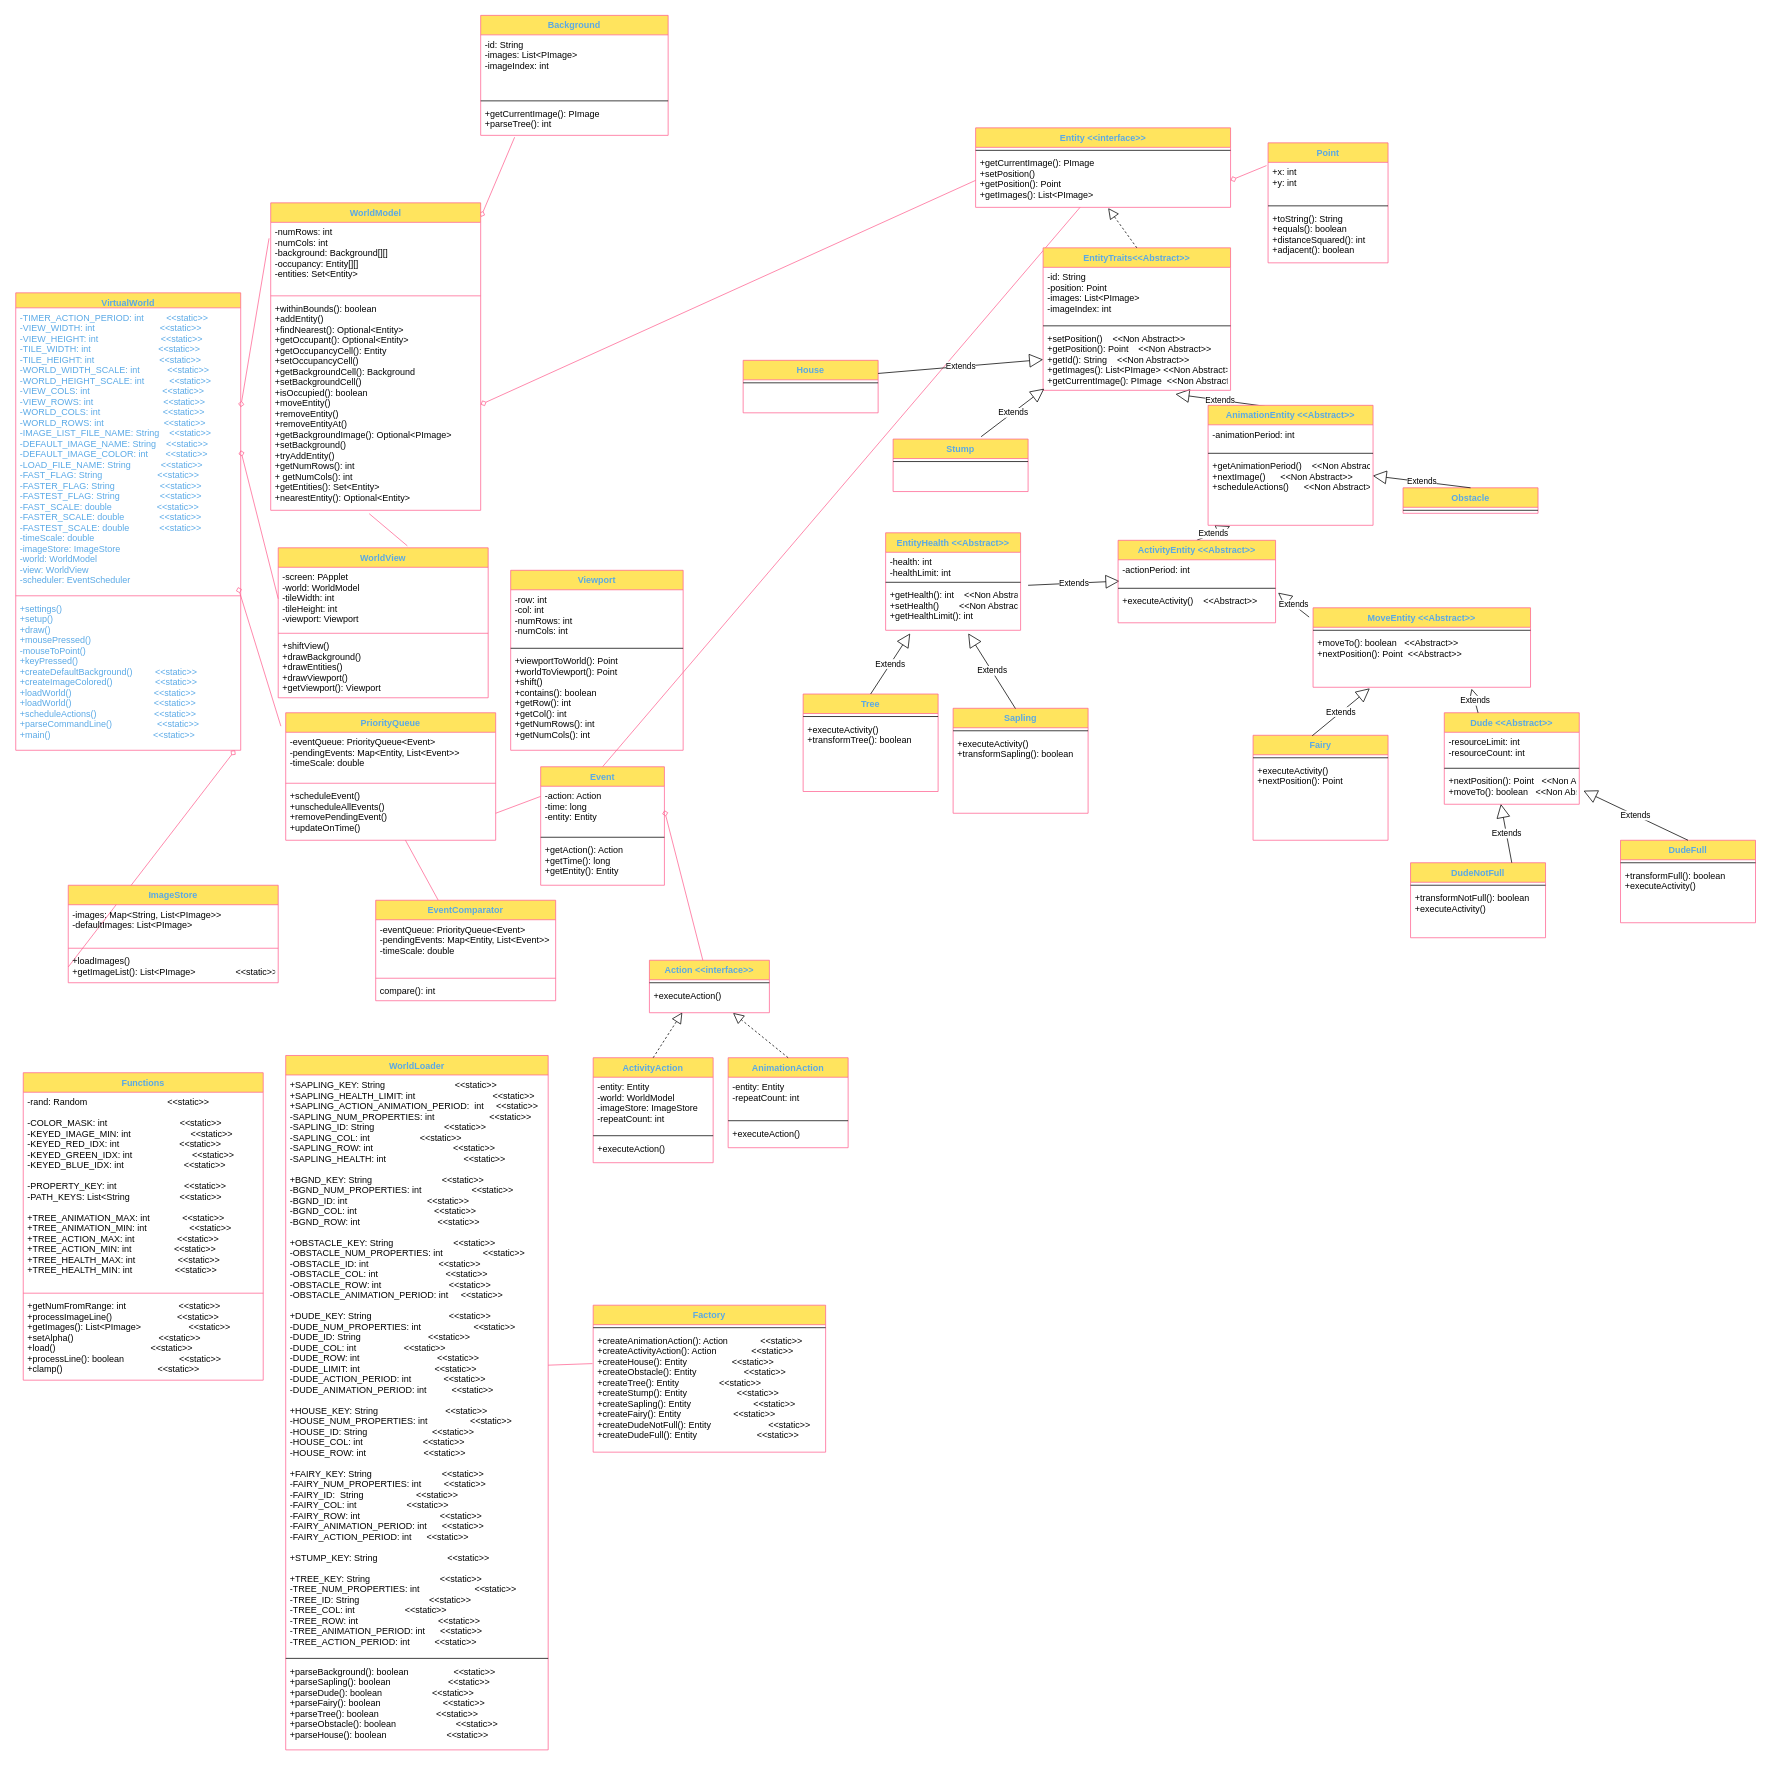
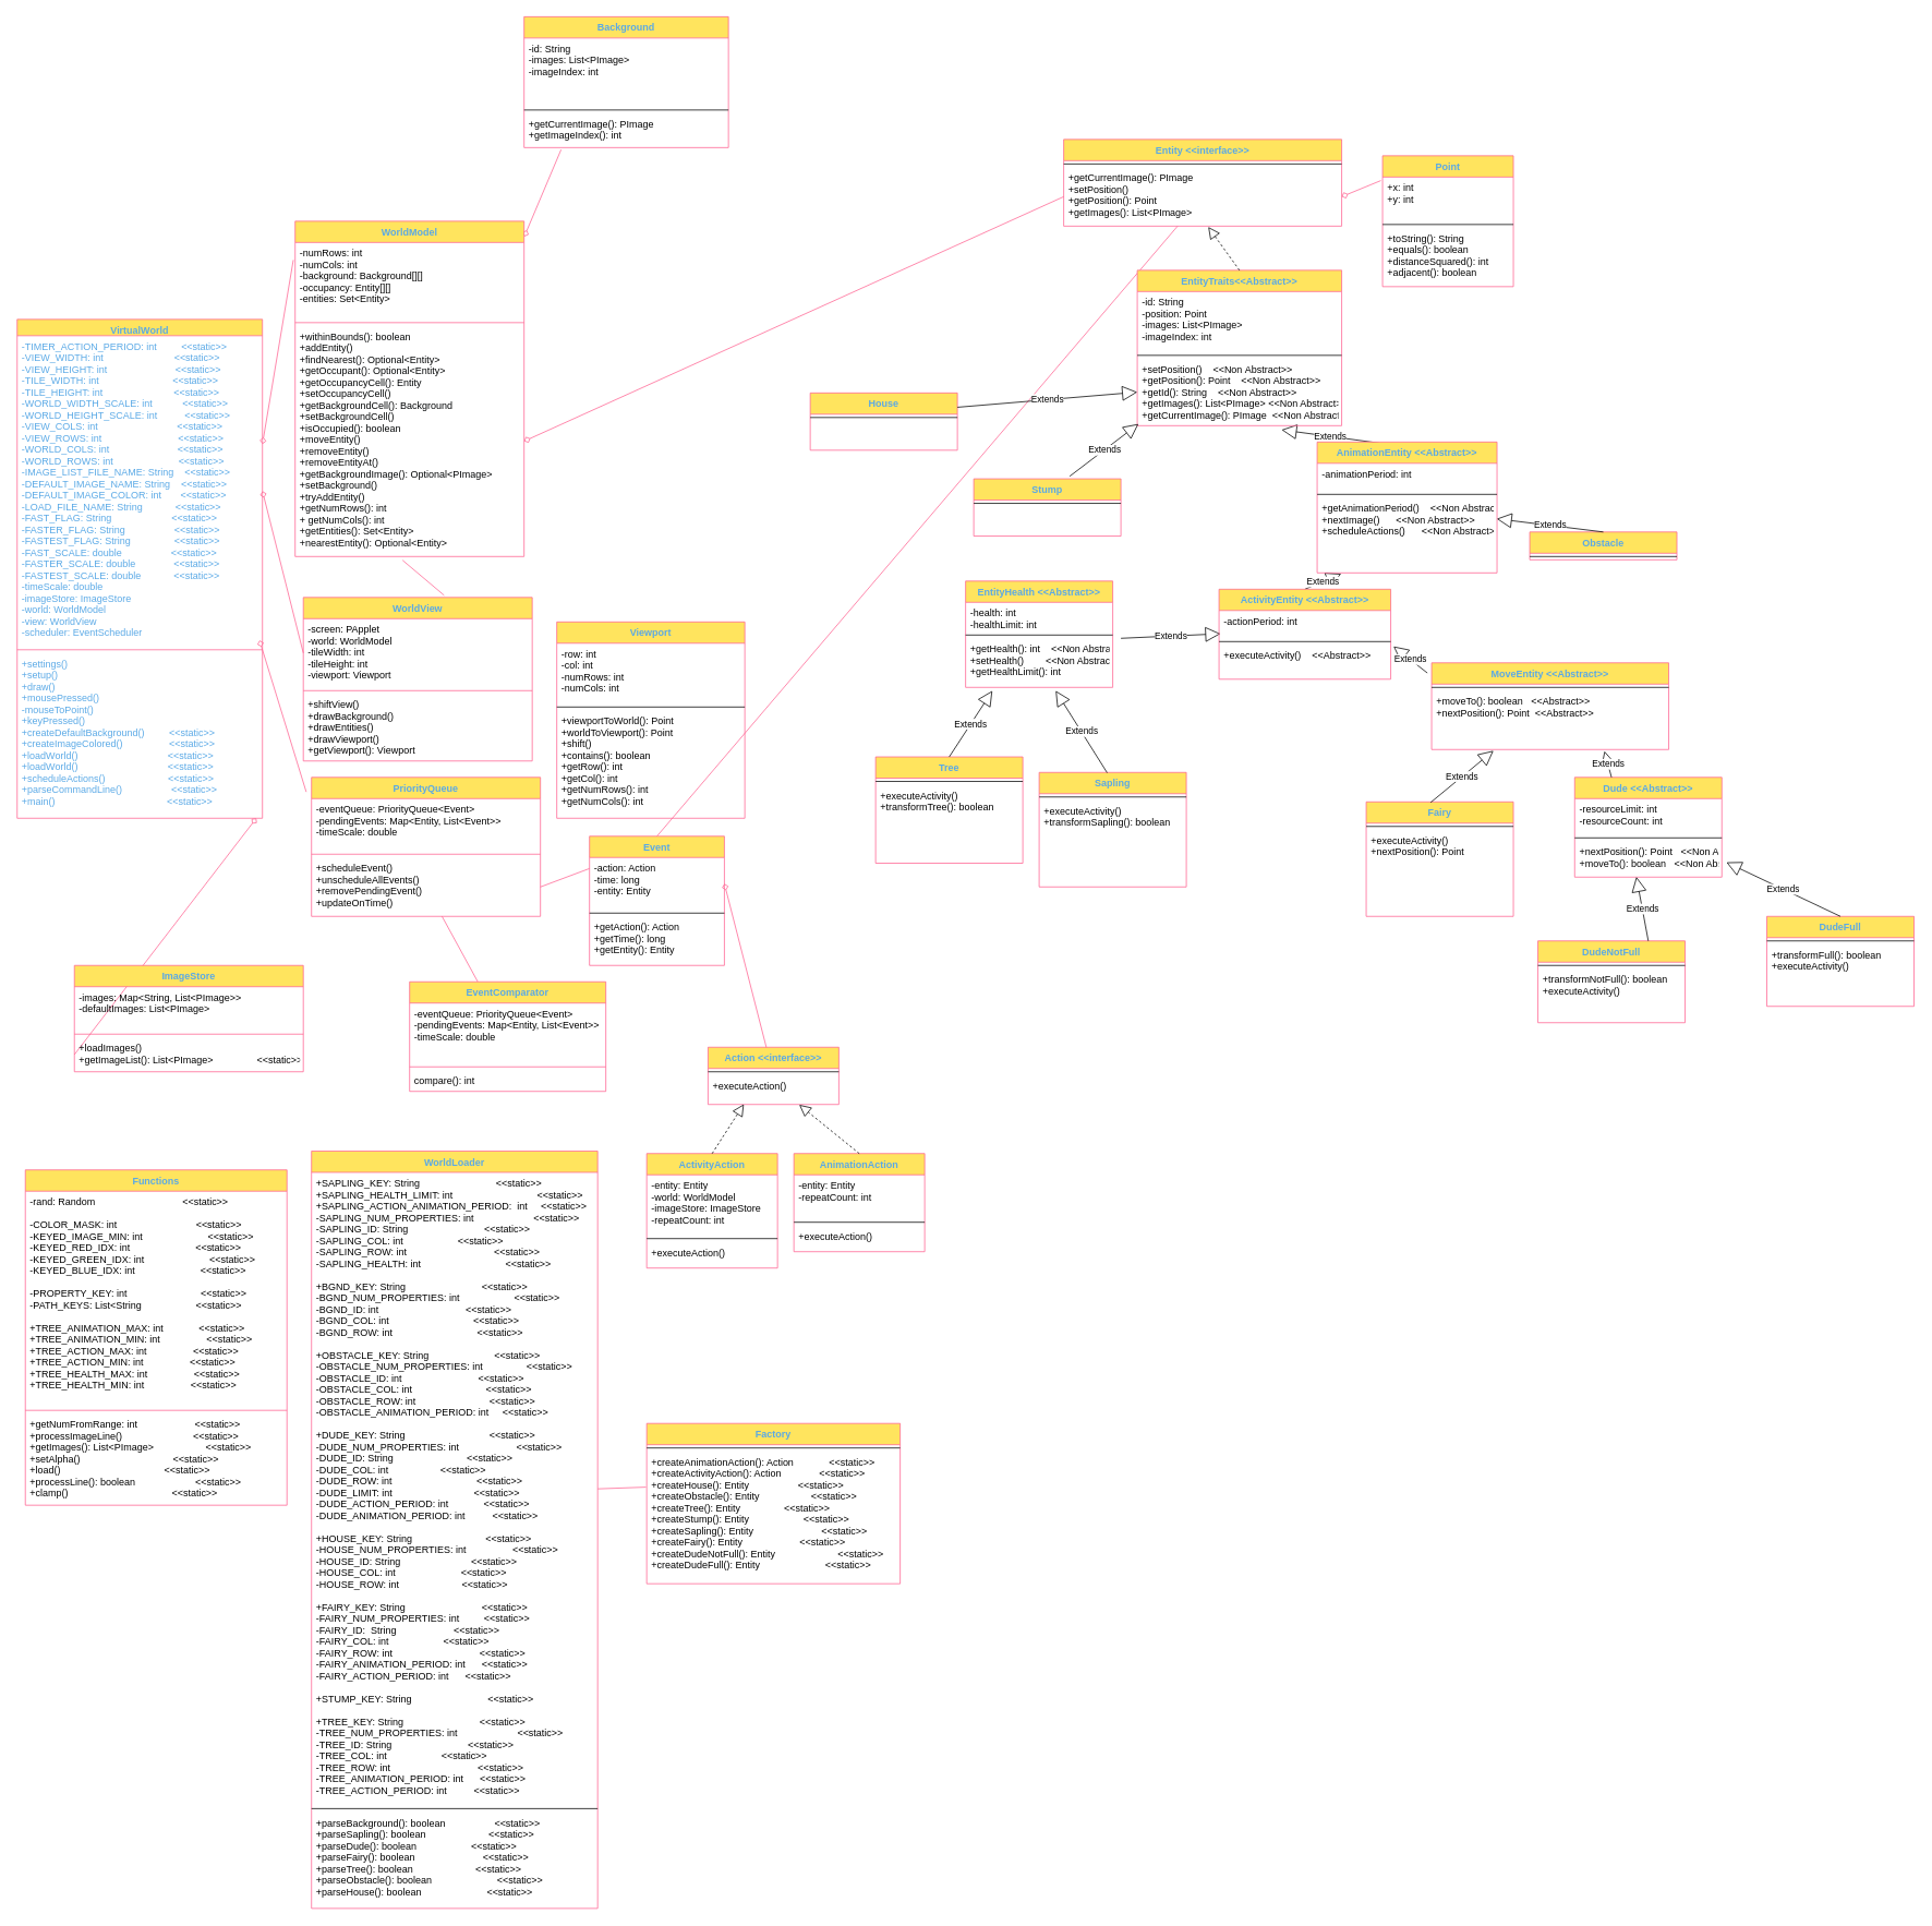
- <mxCell id="44" value="+getCurrentImage(): PImage   &#10;+parseTree(): int&#10;" style="text;strokeColor=none;fillColor=none;align=left;verticalAlign=top;spacingLeft=4;spacingRight=4;overflow=hidden;rotatable=0;points=[[0,0.5],[1,0.5]];portConstraint=eastwest;" vertex="1" parent="41"><mxGeometry y="118" width="250" height="42" as="geometry" /></mxCell>
+ <mxCell id="44" value="+getCurrentImage(): PImage   &#10;+getImageIndex(): int&#10;" style="text;strokeColor=none;fillColor=none;align=left;verticalAlign=top;spacingLeft=4;spacingRight=4;overflow=hidden;rotatable=0;points=[[0,0.5],[1,0.5]];portConstraint=eastwest;" vertex="1" parent="41"><mxGeometry y="118" width="250" height="42" as="geometry" /></mxCell>
